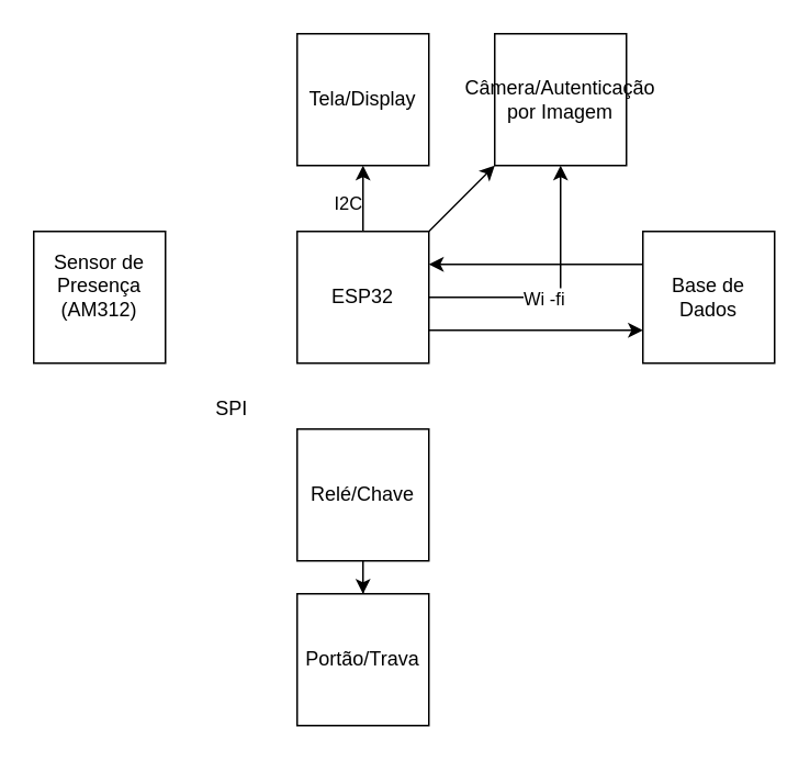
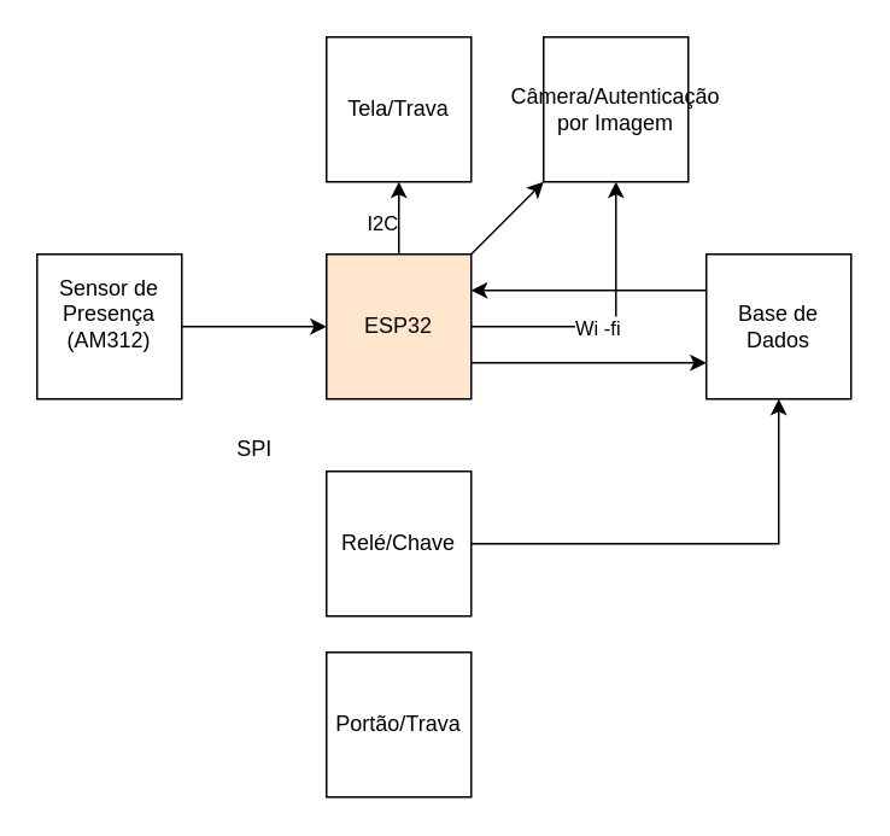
- <mxCell id="16" value="&lt;div&gt;Tela/Display&lt;/div&gt;" style="whiteSpace=wrap;html=1;aspect=fixed;" vertex="1" parent="1"><mxGeometry x="180" y="20" width="80" height="80" as="geometry" /></mxCell>
+ <mxCell id="16" value="&lt;div&gt;Tela/Trava&lt;/div&gt;" style="whiteSpace=wrap;html=1;aspect=fixed;" vertex="1" parent="1"><mxGeometry x="180" y="20" width="80" height="80" as="geometry" /></mxCell>
+ <mxCell id="2" value="" style="edgeStyle=orthogonalEdgeStyle;rounded=0;orthogonalLoop=1;jettySize=auto;html=1;" edge="1" parent="1" source="3" target="8"><mxGeometry relative="1" as="geometry" /></mxCell>
- <mxCell id="8" value="ESP32" style="whiteSpace=wrap;html=1;aspect=fixed;" vertex="1" parent="1"><mxGeometry x="180" y="140" width="80" height="80" as="geometry" /></mxCell>
+ <mxCell id="8" value="ESP32" style="whiteSpace=wrap;html=1;aspect=fixed;fillColor=#ffe6cc;" vertex="1" parent="1"><mxGeometry x="180" y="140" width="80" height="80" as="geometry" /></mxCell>
- <mxCell id="13" value="" style="edgeStyle=orthogonalEdgeStyle;rounded=0;orthogonalLoop=1;jettySize=auto;html=1;" edge="1" parent="1" source="14" target="12"><mxGeometry relative="1" as="geometry" /></mxCell>
+ <mxCell id="13" value="" style="edgeStyle=orthogonalEdgeStyle;rounded=0;orthogonalLoop=1;jettySize=auto;html=1;" edge="1" parent="1" source="14" target="11"><mxGeometry relative="1" as="geometry" /></mxCell>
